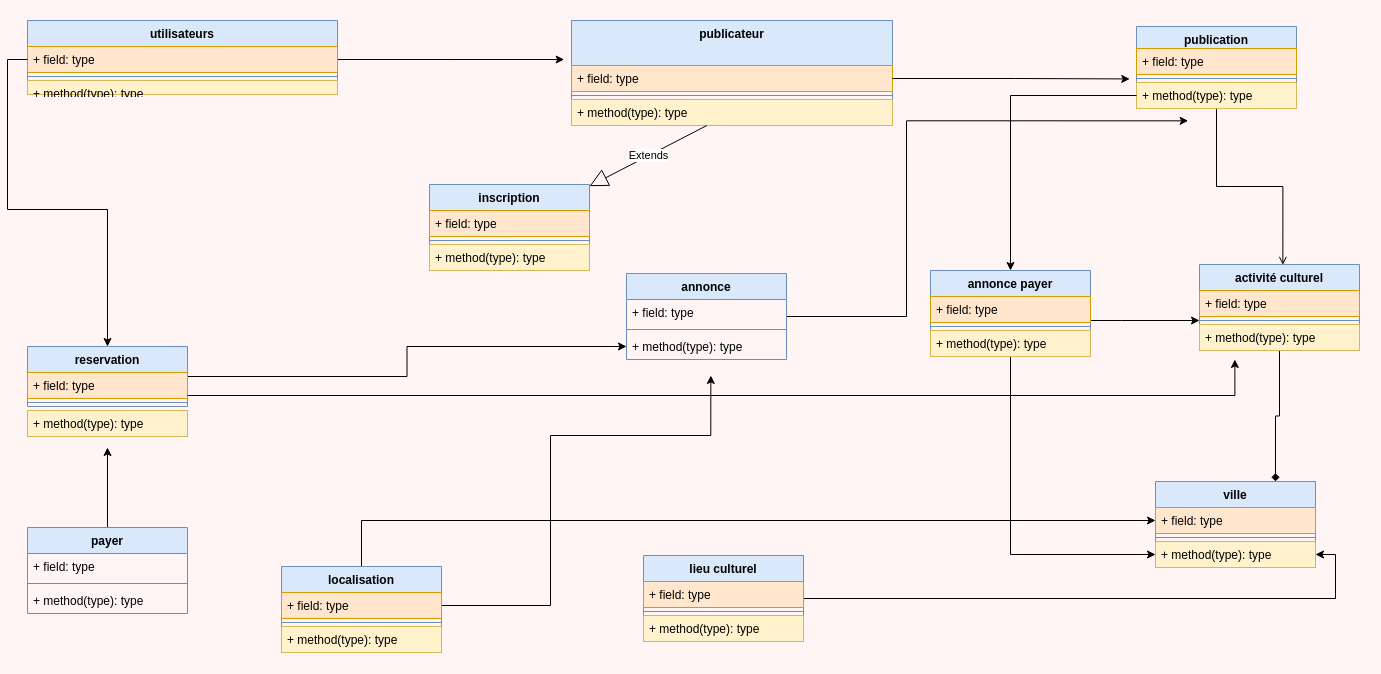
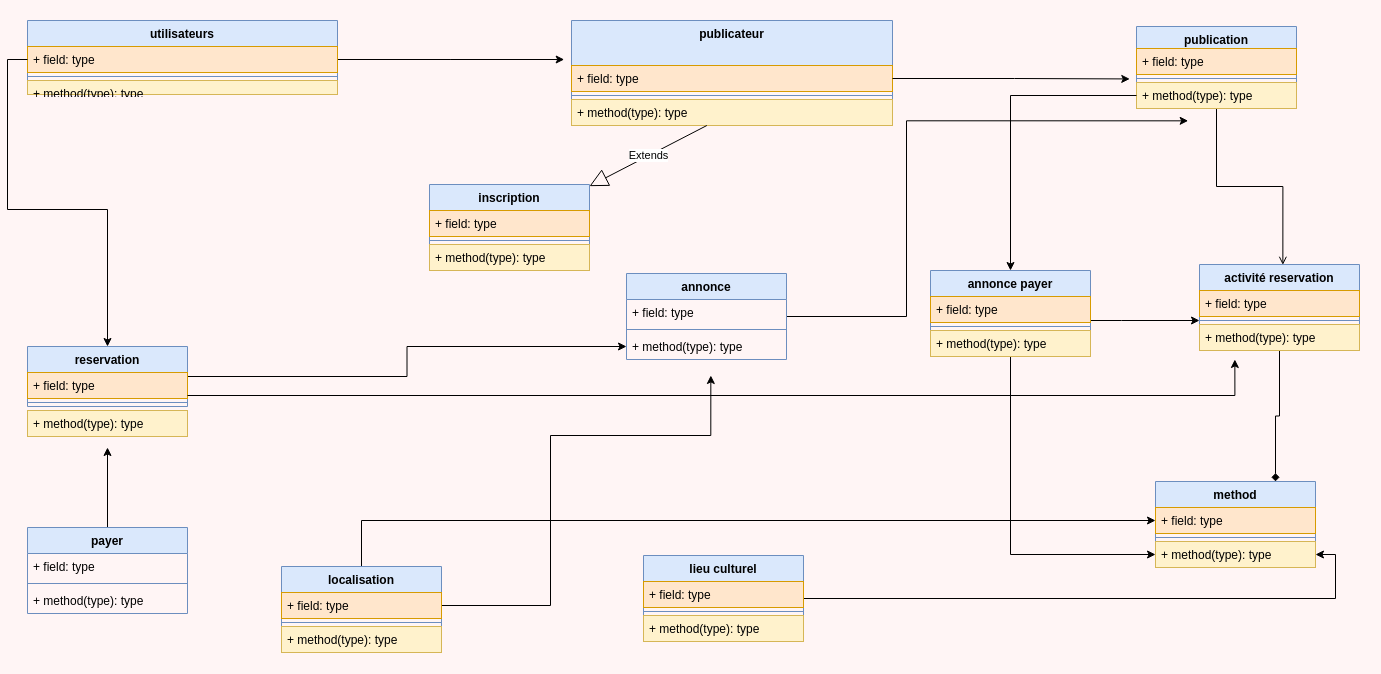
- <mxCell id="35" value="activité culturel" style="swimlane;fontStyle=1;align=center;verticalAlign=top;childLayout=stackLayout;horizontal=1;startSize=26;horizontalStack=0;resizeParent=1;resizeParentMax=0;resizeLast=0;collapsible=1;marginBottom=0;whiteSpace=wrap;html=1;fillColor=#dae8fc;strokeColor=#6c8ebf;" parent="1" vertex="1"><mxGeometry x="1192" y="264" width="160" height="86" as="geometry" /></mxCell>
+ <mxCell id="35" value="activité reservation" style="swimlane;fontStyle=1;align=center;verticalAlign=top;childLayout=stackLayout;horizontal=1;startSize=26;horizontalStack=0;resizeParent=1;resizeParentMax=0;resizeLast=0;collapsible=1;marginBottom=0;whiteSpace=wrap;html=1;fillColor=#dae8fc;strokeColor=#6c8ebf;" parent="1" vertex="1"><mxGeometry x="1192" y="264" width="160" height="86" as="geometry" /></mxCell>
- <mxCell id="29" value="ville" style="swimlane;fontStyle=1;align=center;verticalAlign=top;childLayout=stackLayout;horizontal=1;startSize=26;horizontalStack=0;resizeParent=1;resizeParentMax=0;resizeLast=0;collapsible=1;marginBottom=0;whiteSpace=wrap;html=1;fillColor=#dae8fc;strokeColor=#6c8ebf;" parent="1" vertex="1"><mxGeometry x="1148" y="481" width="160" height="86" as="geometry" /></mxCell>
+ <mxCell id="29" value="method" style="swimlane;fontStyle=1;align=center;verticalAlign=top;childLayout=stackLayout;horizontal=1;startSize=26;horizontalStack=0;resizeParent=1;resizeParentMax=0;resizeLast=0;collapsible=1;marginBottom=0;whiteSpace=wrap;html=1;fillColor=#dae8fc;strokeColor=#6c8ebf;" parent="1" vertex="1"><mxGeometry x="1148" y="481" width="160" height="86" as="geometry" /></mxCell>
